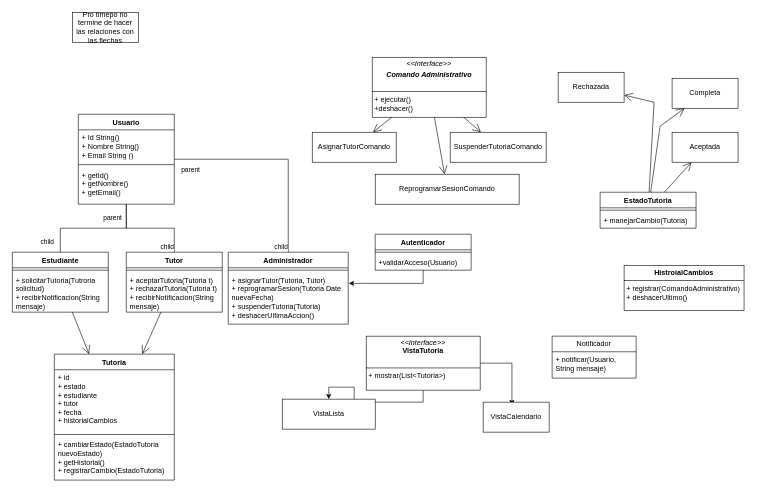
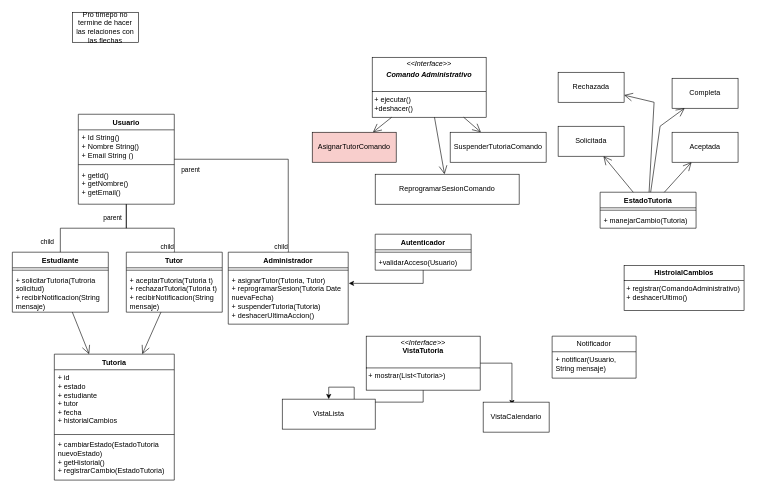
+ <mxCell id="35" value="Solicitada" style="html=1;whiteSpace=wrap;" vertex="1" parent="1"><mxGeometry x="930" y="210" width="110" height="50" as="geometry" /></mxCell>
- <mxCell id="43" value="AsignarTutorComando" style="html=1;whiteSpace=wrap;" vertex="1" parent="1"><mxGeometry x="520" y="220" width="140" height="50" as="geometry" /></mxCell>
+ <mxCell id="43" value="AsignarTutorComando" style="html=1;whiteSpace=wrap;fillColor=#f8cecc;" vertex="1" parent="1"><mxGeometry x="520" y="220" width="140" height="50" as="geometry" /></mxCell>
+ <mxCell id="42" value="" style="endArrow=open;endFill=1;endSize=12;html=1;rounded=0;" edge="1" parent="1" source="29" target="35"><mxGeometry width="160" relative="1" as="geometry"><mxPoint x="900" y="290" as="sourcePoint" /><mxPoint x="1060" y="290" as="targetPoint" /></mxGeometry></mxCell>
